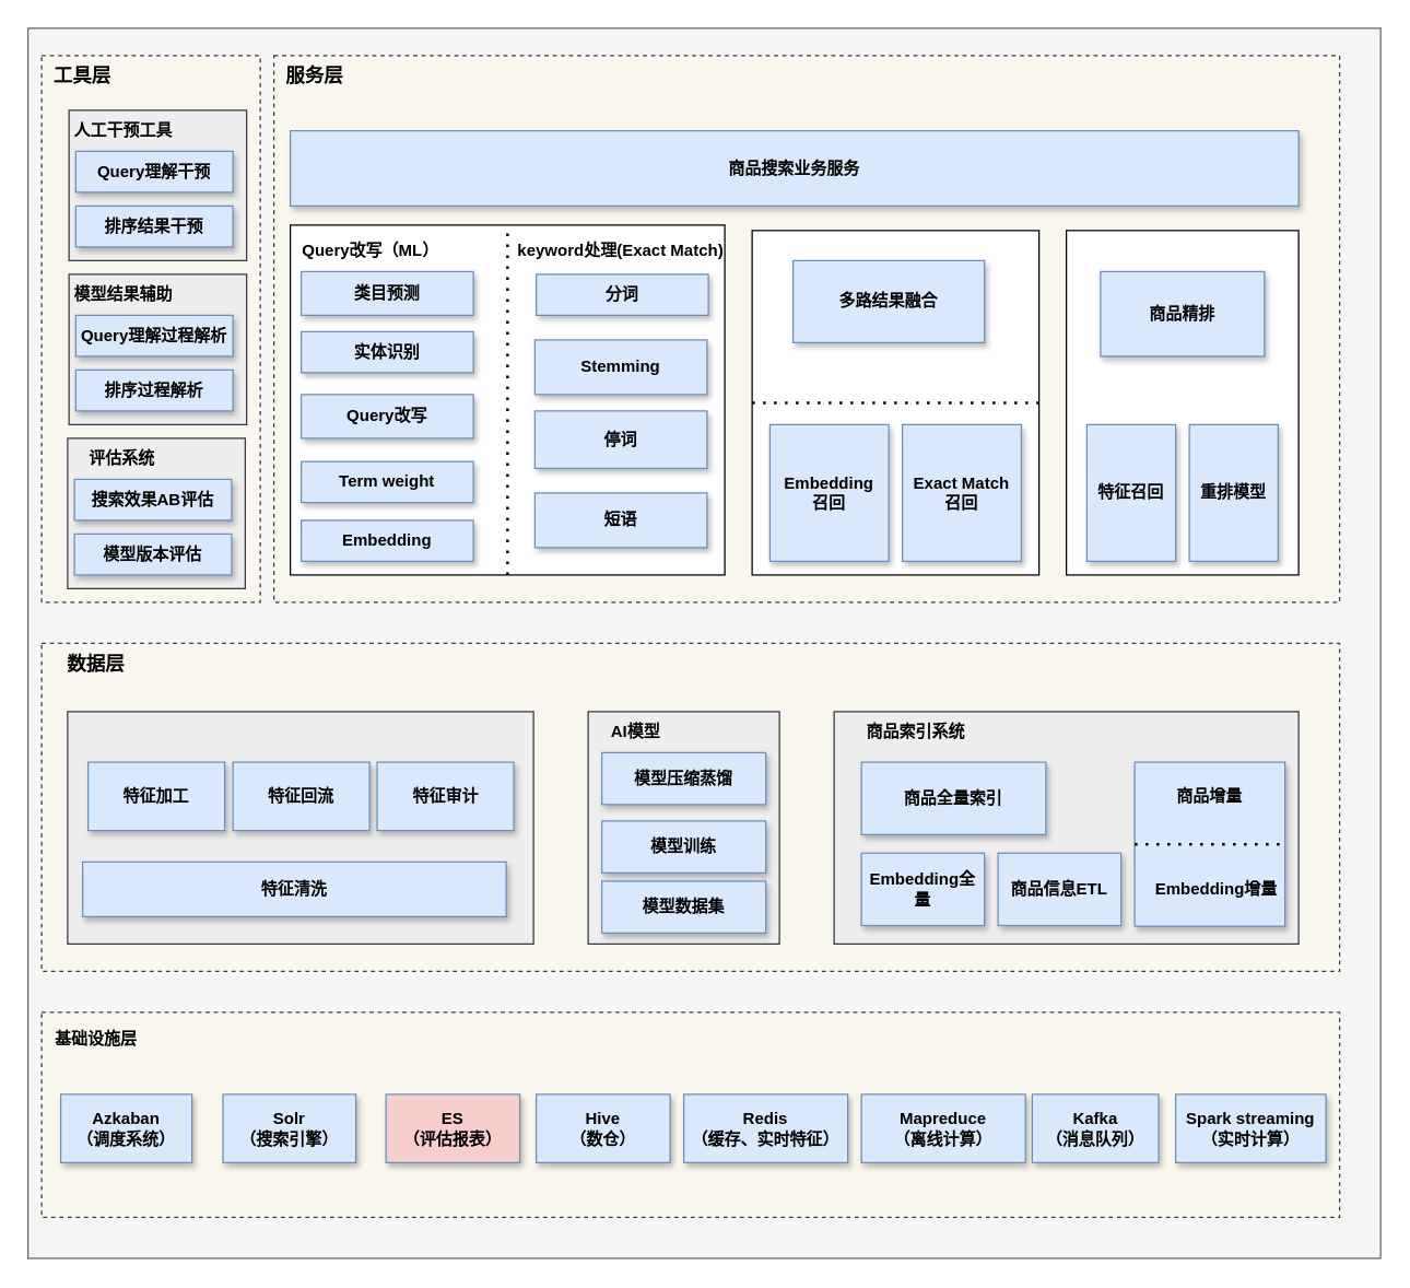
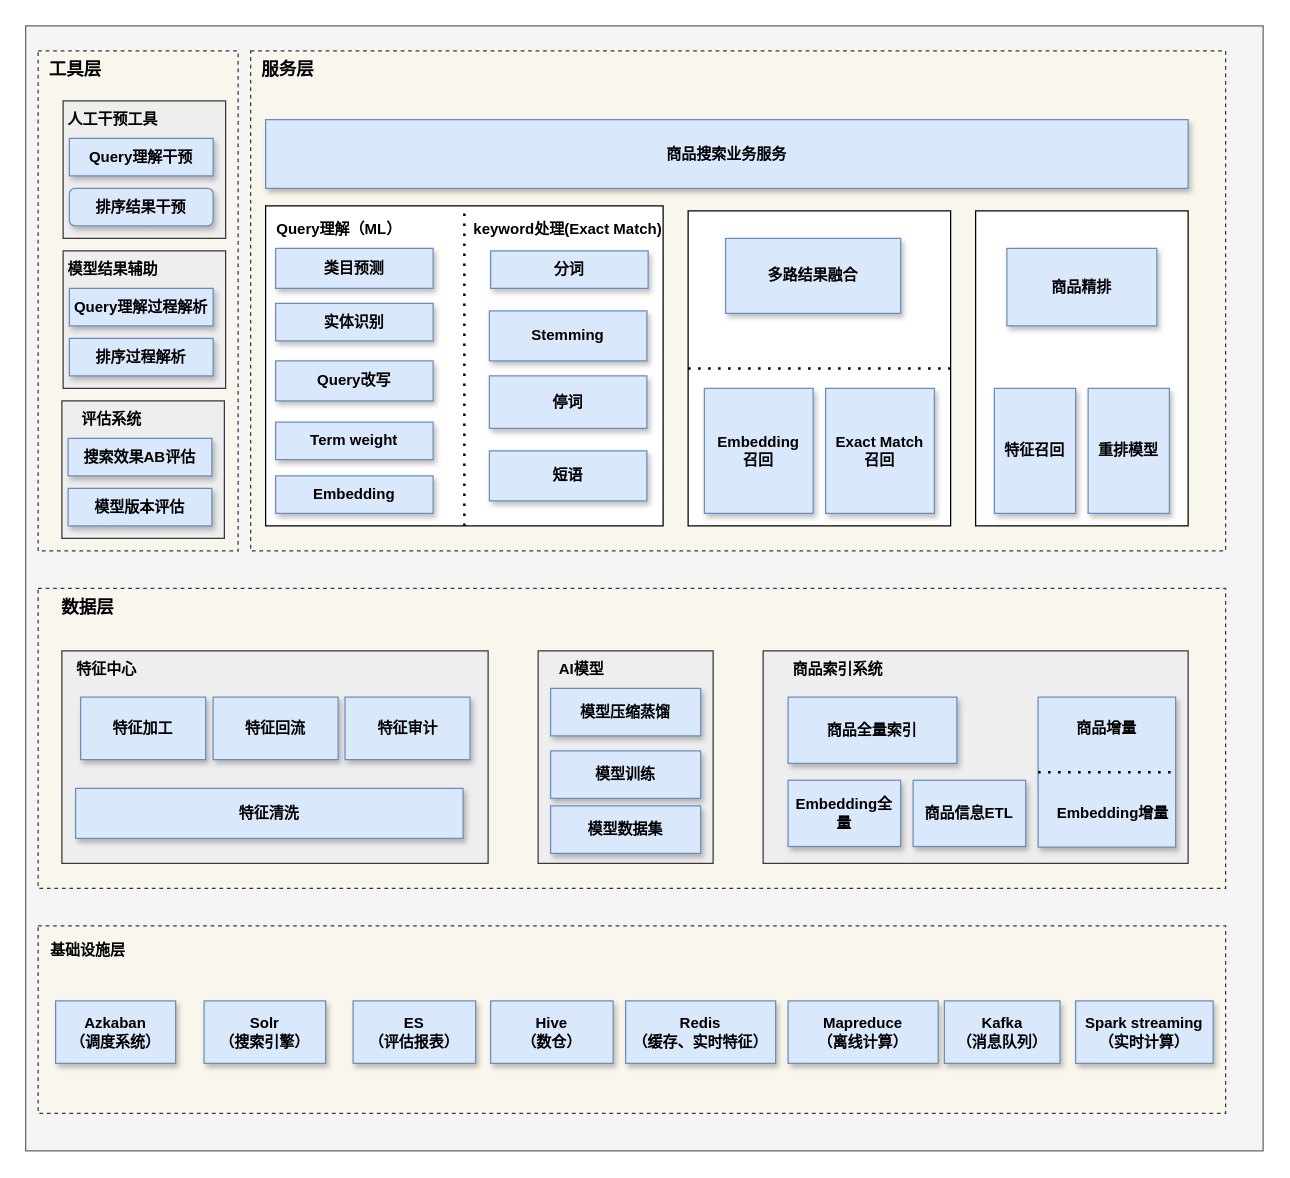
- <mxCell id="8" value="&lt;b&gt;排序结果干预&lt;/b&gt;" style="rounded=0;whiteSpace=wrap;html=1;shadow=1;strokeColor=#6c8ebf;align=center;verticalAlign=middle;fontFamily=Helvetica;fontSize=12;fontColor=default;fontStyle=1;fillColor=#dae8fc;" vertex="1" parent="1"><mxGeometry x="55" y="150" width="115" height="30" as="geometry" /></mxCell>
+ <mxCell id="8" value="&lt;b&gt;排序结果干预&lt;/b&gt;" style="whiteSpace=wrap;html=1;shadow=1;strokeColor=#6c8ebf;align=center;verticalAlign=middle;fontFamily=Helvetica;fontSize=12;fontColor=default;fontStyle=1;fillColor=#dae8fc;rounded=1;" vertex="1" parent="1"><mxGeometry x="55" y="150" width="115" height="30" as="geometry" /></mxCell>
- <mxCell id="21" value="&lt;b&gt;Query改写（ML）&lt;/b&gt;" style="text;html=1;align=center;verticalAlign=middle;whiteSpace=wrap;rounded=0;" vertex="1" parent="1"><mxGeometry x="212" y="168" width="118" height="30" as="geometry" /></mxCell>
+ <mxCell id="21" value="&lt;b&gt;Query理解（ML）&lt;/b&gt;" style="text;html=1;align=center;verticalAlign=middle;whiteSpace=wrap;rounded=0;" vertex="1" parent="1"><mxGeometry x="212" y="168" width="118" height="30" as="geometry" /></mxCell>
+ <mxCell id="45" value="&lt;b&gt;特征中心&lt;/b&gt;" style="text;html=1;align=center;verticalAlign=middle;whiteSpace=wrap;rounded=0;" vertex="1" parent="1"><mxGeometry x="50" y="520" width="70" height="30" as="geometry" /></mxCell>
- <mxCell id="68" value="ES &lt;br&gt;（评估报表）" style="rounded=0;whiteSpace=wrap;html=1;shadow=1;strokeColor=#6c8ebf;align=center;verticalAlign=middle;fontFamily=Helvetica;fontSize=12;fontColor=default;fontStyle=1;fillColor=#f8cecc;" vertex="1" parent="1"><mxGeometry x="282" y="800" width="98" height="50" as="geometry" /></mxCell>
+ <mxCell id="68" value="ES &lt;br&gt;（评估报表）" style="rounded=0;whiteSpace=wrap;html=1;shadow=1;strokeColor=#6c8ebf;align=center;verticalAlign=middle;fontFamily=Helvetica;fontSize=12;fontColor=default;fontStyle=1;fillColor=#dae8fc;" vertex="1" parent="1"><mxGeometry x="282" y="800" width="98" height="50" as="geometry" /></mxCell>
